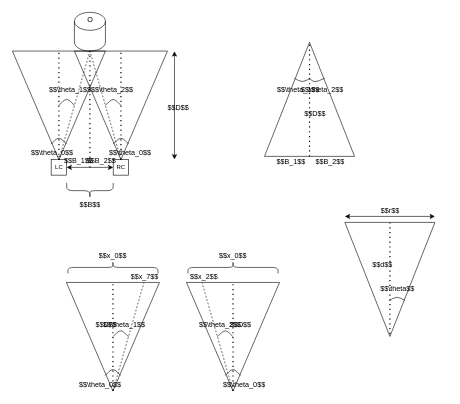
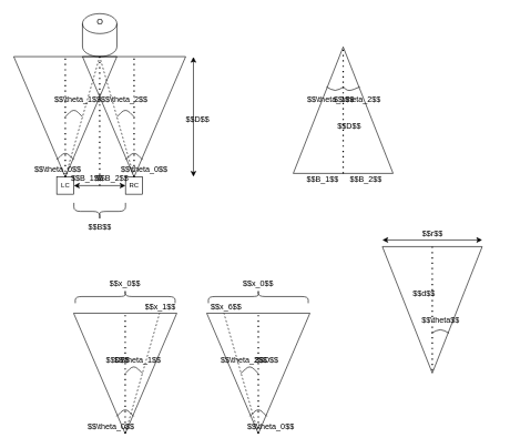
- <mxCell id="79" value="$$x_7$$" style="text;html=1;strokeColor=none;fillColor=none;align=center;verticalAlign=middle;whiteSpace=wrap;rounded=0;" vertex="1" parent="1"><mxGeometry x="233.63" y="450" width="12.5" height="20" as="geometry" /></mxCell>
+ <mxCell id="79" value="$$x_1$$" style="text;html=1;strokeColor=none;fillColor=none;align=center;verticalAlign=middle;whiteSpace=wrap;rounded=0;" vertex="1" parent="1"><mxGeometry x="233.63" y="450" width="12.5" height="20" as="geometry" /></mxCell>
- <mxCell id="81" value="$$x_2$$" style="text;html=1;strokeColor=none;fillColor=none;align=center;verticalAlign=middle;whiteSpace=wrap;rounded=0;" vertex="1" parent="1"><mxGeometry x="333" y="450" width="12.5" height="20" as="geometry" /></mxCell>
+ <mxCell id="81" value="$$x_6$$" style="text;html=1;strokeColor=none;fillColor=none;align=center;verticalAlign=middle;whiteSpace=wrap;rounded=0;" vertex="1" parent="1"><mxGeometry x="333" y="450" width="12.5" height="20" as="geometry" /></mxCell>
